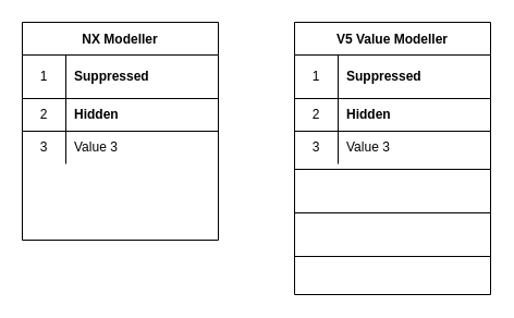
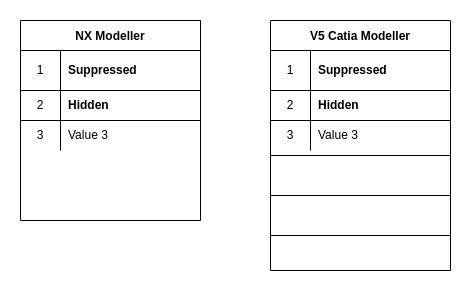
- <mxCell id="12" value="V5 Value Modeller" style="shape=table;startSize=30;container=1;collapsible=0;childLayout=tableLayout;fixedRows=1;rowLines=0;fontStyle=1;align=center;pointerEvents=1;" vertex="1" parent="1"><mxGeometry x="270" y="20" width="180" height="250" as="geometry" /></mxCell>
+ <mxCell id="12" value="V5 Catia Modeller" style="shape=table;startSize=30;container=1;collapsible=0;childLayout=tableLayout;fixedRows=1;rowLines=0;fontStyle=1;align=center;pointerEvents=1;" vertex="1" parent="1"><mxGeometry x="270" y="20" width="180" height="250" as="geometry" /></mxCell>
